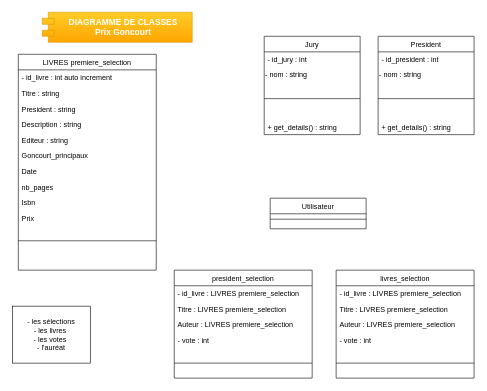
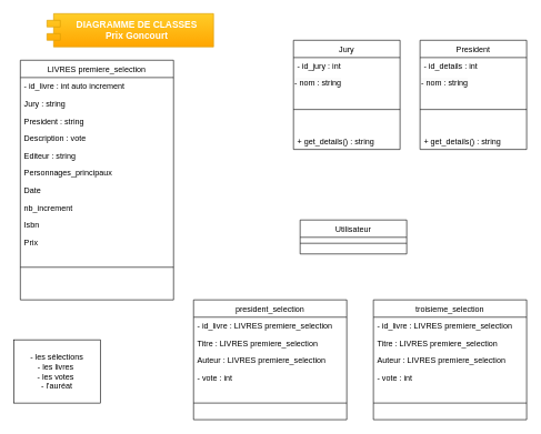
- <mxCell id="23" value="- id_president : int &#10;" style="text;align=left;verticalAlign=top;spacingLeft=4;spacingRight=4;overflow=hidden;rotatable=0;points=[[0,0.5],[1,0.5]];portConstraint=eastwest;" parent="22" vertex="1"><mxGeometry y="26" width="160" height="24" as="geometry" /></mxCell>
+ <mxCell id="23" value="- id_details : int &#10;" style="text;align=left;verticalAlign=top;spacingLeft=4;spacingRight=4;overflow=hidden;rotatable=0;points=[[0,0.5],[1,0.5]];portConstraint=eastwest;" parent="22" vertex="1"><mxGeometry y="26" width="160" height="24" as="geometry" /></mxCell>
- <mxCell id="4" value="Titre : string" style="text;align=left;verticalAlign=top;spacingLeft=4;spacingRight=4;overflow=hidden;rotatable=0;points=[[0,0.5],[1,0.5]];portConstraint=eastwest;" parent="2" vertex="1"><mxGeometry y="52" width="230" height="26" as="geometry" /></mxCell>
+ <mxCell id="4" value="Jury : string" style="text;align=left;verticalAlign=top;spacingLeft=4;spacingRight=4;overflow=hidden;rotatable=0;points=[[0,0.5],[1,0.5]];portConstraint=eastwest;" parent="2" vertex="1"><mxGeometry y="52" width="230" height="26" as="geometry" /></mxCell>
- <mxCell id="6" value="Description : string" style="text;align=left;verticalAlign=top;spacingLeft=4;spacingRight=4;overflow=hidden;rotatable=0;points=[[0,0.5],[1,0.5]];portConstraint=eastwest;rounded=0;shadow=0;html=0;" parent="2" vertex="1"><mxGeometry y="104" width="230" height="26" as="geometry" /></mxCell>
+ <mxCell id="6" value="Description : vote" style="text;align=left;verticalAlign=top;spacingLeft=4;spacingRight=4;overflow=hidden;rotatable=0;points=[[0,0.5],[1,0.5]];portConstraint=eastwest;rounded=0;shadow=0;html=0;" parent="2" vertex="1"><mxGeometry y="104" width="230" height="26" as="geometry" /></mxCell>
- <mxCell id="8" value="Goncourt_principaux" style="text;align=left;verticalAlign=top;spacingLeft=4;spacingRight=4;overflow=hidden;rotatable=0;points=[[0,0.5],[1,0.5]];portConstraint=eastwest;rounded=0;shadow=0;html=0;" parent="2" vertex="1"><mxGeometry y="156" width="230" height="26" as="geometry" /></mxCell>
+ <mxCell id="8" value="Personnages_principaux" style="text;align=left;verticalAlign=top;spacingLeft=4;spacingRight=4;overflow=hidden;rotatable=0;points=[[0,0.5],[1,0.5]];portConstraint=eastwest;rounded=0;shadow=0;html=0;" parent="2" vertex="1"><mxGeometry y="156" width="230" height="26" as="geometry" /></mxCell>
- <mxCell id="10" value="nb_pages" style="text;align=left;verticalAlign=top;spacingLeft=4;spacingRight=4;overflow=hidden;rotatable=0;points=[[0,0.5],[1,0.5]];portConstraint=eastwest;" parent="2" vertex="1"><mxGeometry y="208" width="230" height="26" as="geometry" /></mxCell>
+ <mxCell id="10" value="nb_increment" style="text;align=left;verticalAlign=top;spacingLeft=4;spacingRight=4;overflow=hidden;rotatable=0;points=[[0,0.5],[1,0.5]];portConstraint=eastwest;" parent="2" vertex="1"><mxGeometry y="208" width="230" height="26" as="geometry" /></mxCell>
- <mxCell id="34" value="livres_selection" style="swimlane;fontStyle=0;align=center;verticalAlign=top;childLayout=stackLayout;horizontal=1;startSize=26;horizontalStack=0;resizeParent=1;resizeLast=0;collapsible=1;marginBottom=0;rounded=0;shadow=0;strokeWidth=1;" vertex="1" parent="1"><mxGeometry x="560" y="450" width="230" height="180" as="geometry"><mxRectangle x="550" y="140" width="160" height="26" as="alternateBounds" /></mxGeometry></mxCell>
+ <mxCell id="34" value="troisieme_selection" style="swimlane;fontStyle=0;align=center;verticalAlign=top;childLayout=stackLayout;horizontal=1;startSize=26;horizontalStack=0;resizeParent=1;resizeLast=0;collapsible=1;marginBottom=0;rounded=0;shadow=0;strokeWidth=1;" vertex="1" parent="1"><mxGeometry x="560" y="450" width="230" height="180" as="geometry"><mxRectangle x="550" y="140" width="160" height="26" as="alternateBounds" /></mxGeometry></mxCell>
